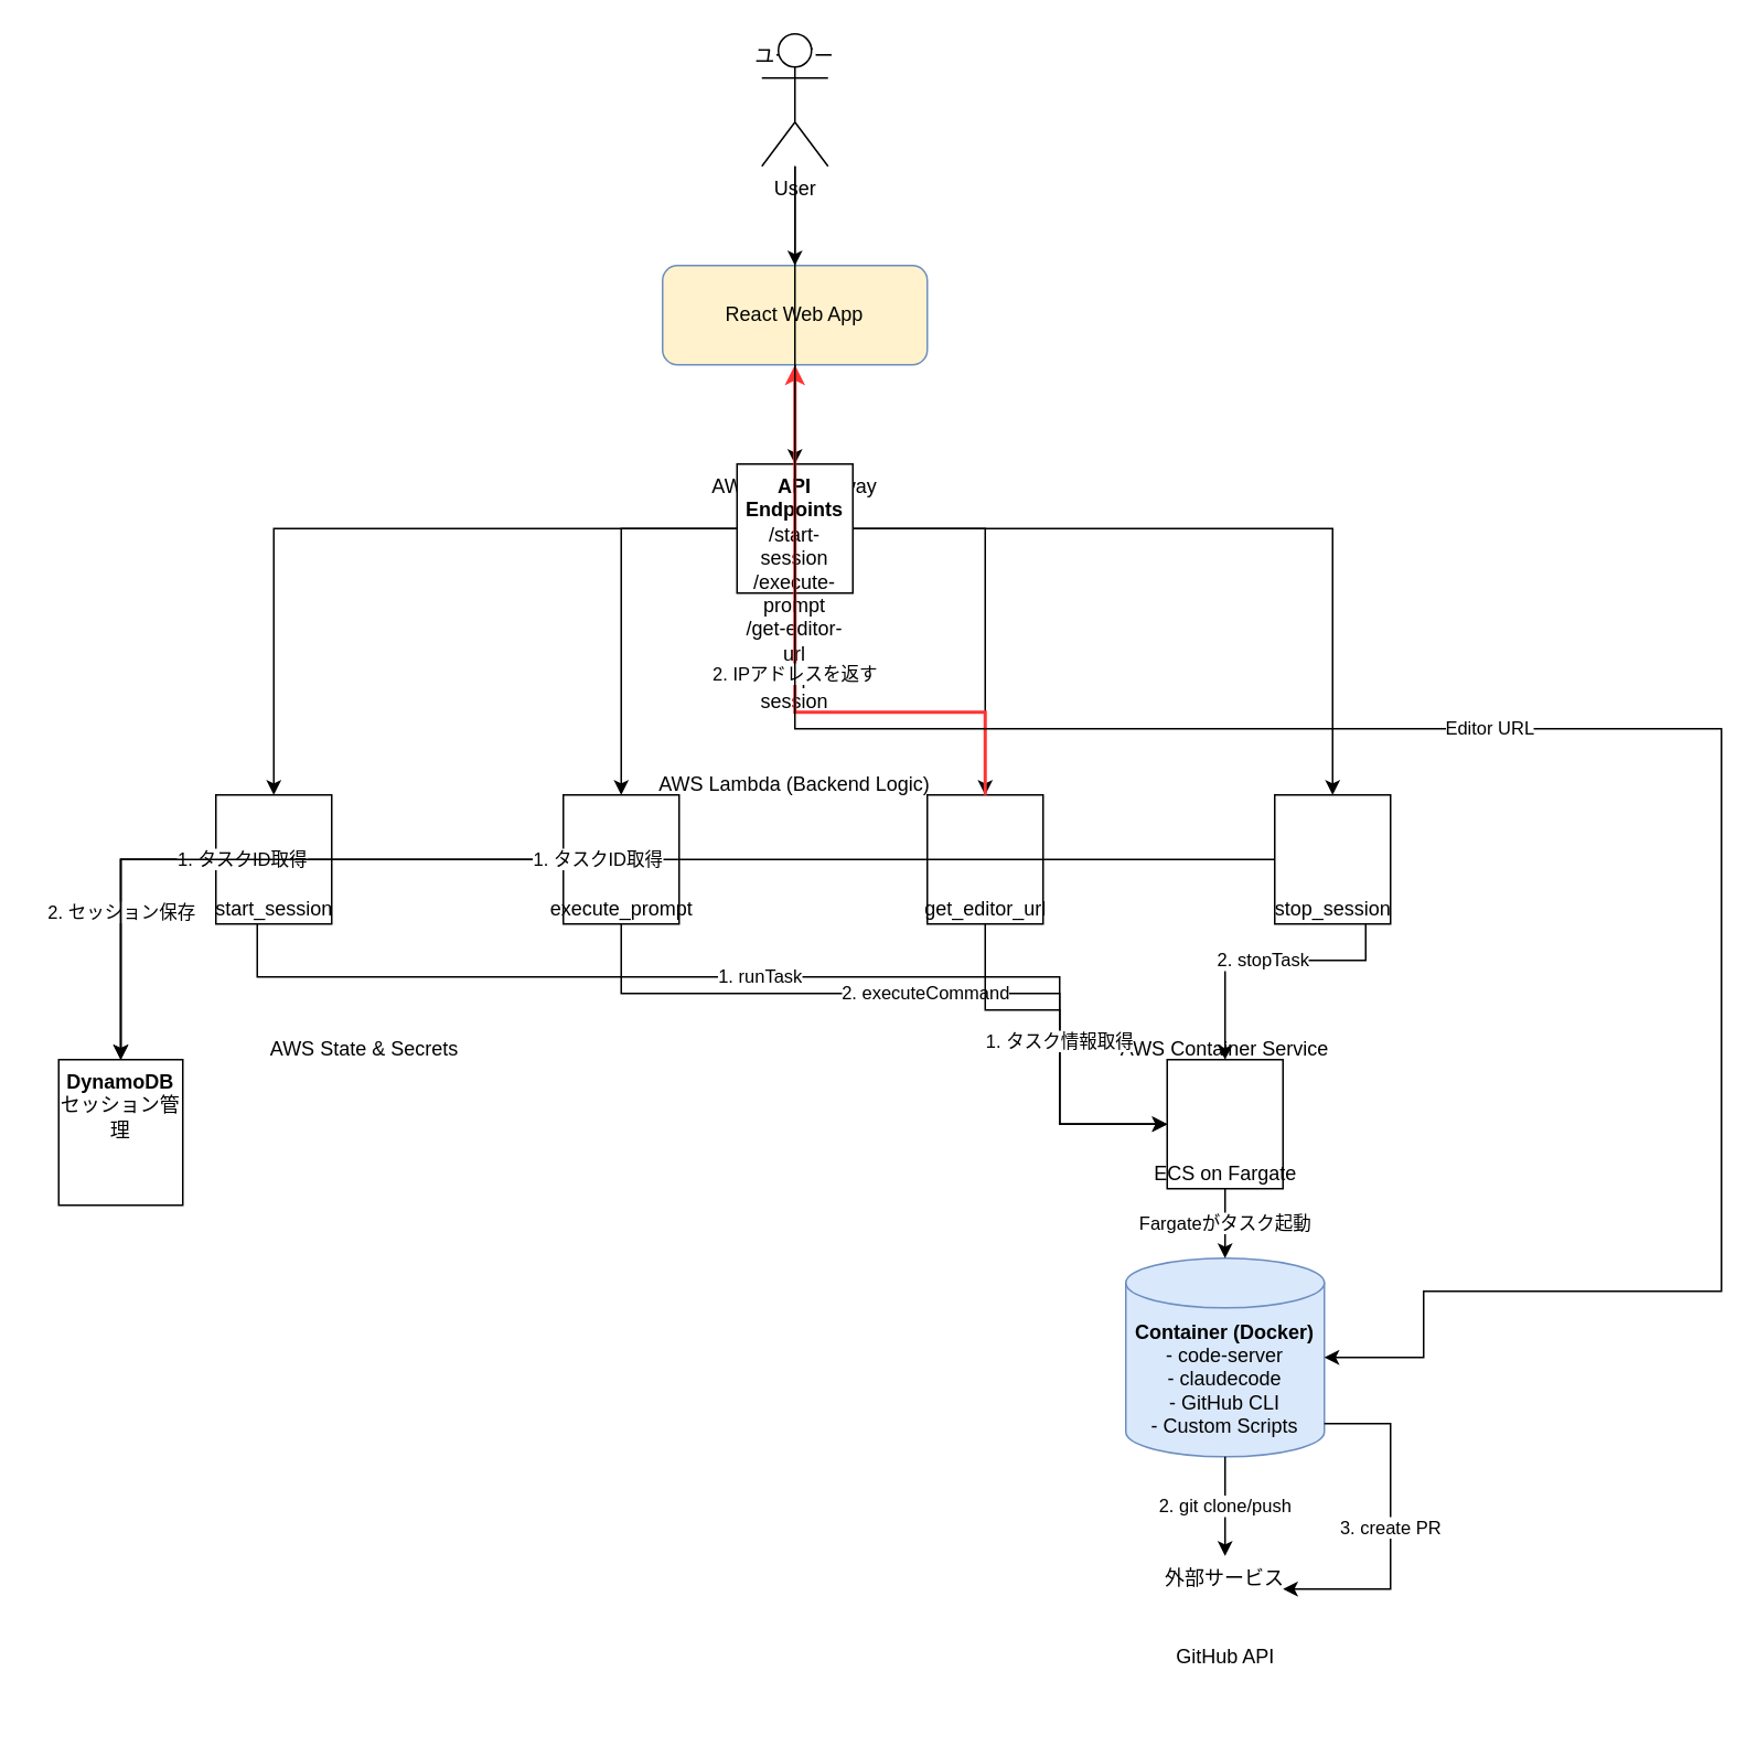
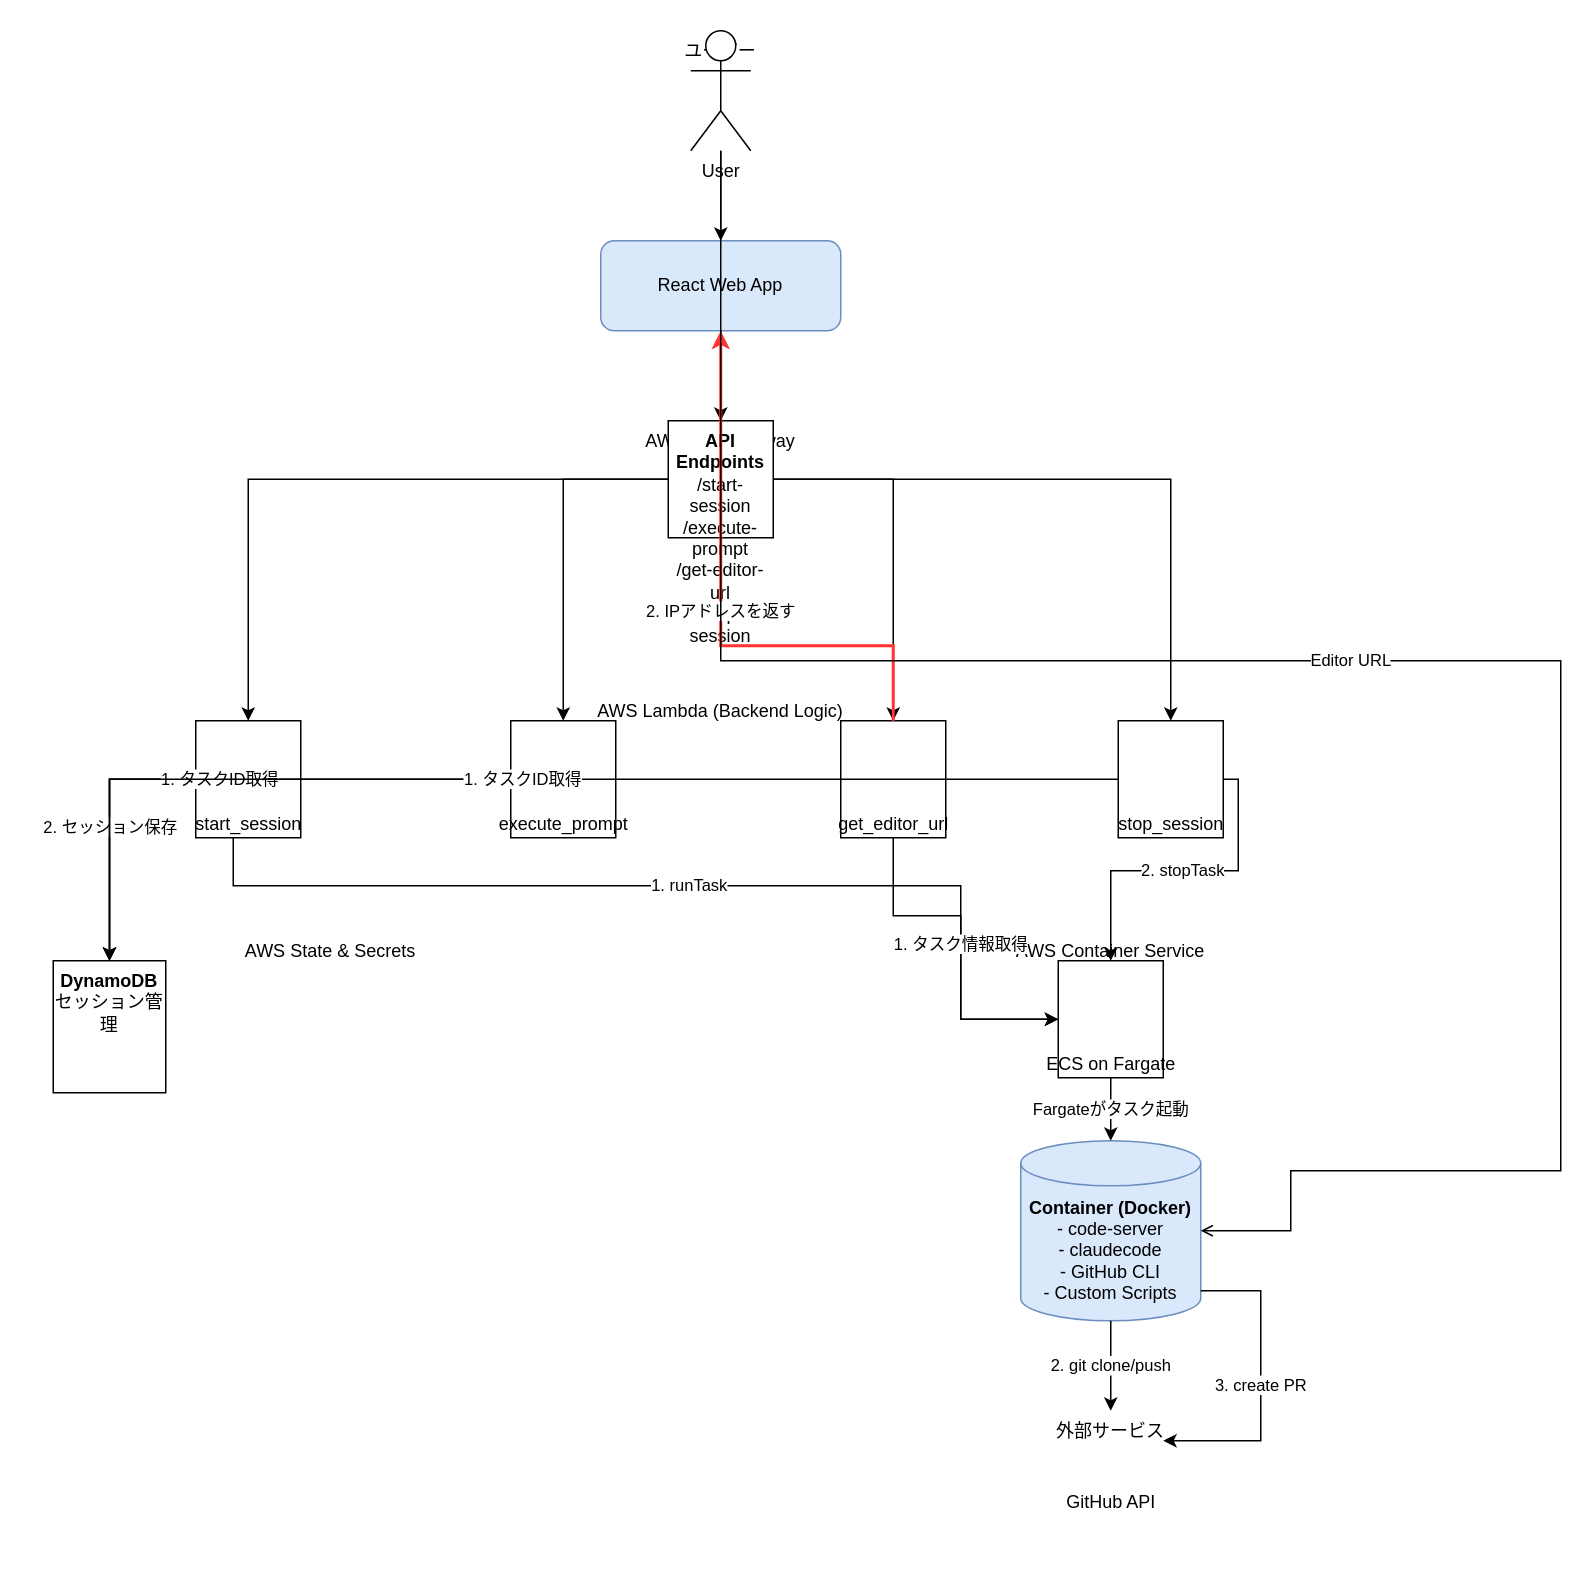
- <mxCell id="5" value="React Web App" style="rounded=1;whiteSpace=wrap;html=1;fillColor=#fff2cc;strokeColor=#6c8ebf;" vertex="1" parent="4"><mxGeometry y="" width="160" height="60" as="geometry" /></mxCell>
+ <mxCell id="5" value="React Web App" style="rounded=1;whiteSpace=wrap;html=1;fillColor=#dae8fc;strokeColor=#6c8ebf;" vertex="1" parent="4"><mxGeometry y="" width="160" height="60" as="geometry" /></mxCell>
- <mxCell id="12" value="stop_session" style="shape=mxgraph.aws25.lambda;html=1;dashed=0;verticalAlign=bottom;align=center;labelPosition=center;verticalLabelPosition=middle;" vertex="1" parent="8"><mxGeometry x="650" y="20" width="70" height="78" as="geometry" /></mxCell>
+ <mxCell id="12" value="stop_session" style="shape=mxgraph.aws25.lambda;html=1;dashed=0;verticalAlign=bottom;align=center;labelPosition=center;verticalLabelPosition=middle;" vertex="1" parent="8"><mxGeometry x="625" y="20" width="70" height="78" as="geometry" /></mxCell>
- <mxCell id="29" value="2. executeCommand" style="edgeStyle=orthogonalEdgeStyle;rounded=0;orthogonalLoop=1;jettySize=auto;html=1;" edge="1" parent="1" source="10" target="16"><mxGeometry relative="1" as="geometry"><Array as="points"><mxPoint x="375" y="600" /><mxPoint x="640" y="600" /></Array></mxGeometry></mxCell>
- <mxCell id="37" value="Editor URL" style="edgeStyle=orthogonalEdgeStyle;rounded=0;orthogonalLoop=1;jettySize=auto;html=1;" edge="1" parent="1" source="3" target="17"><mxGeometry relative="1" as="geometry"><Array as="points"><mxPoint x="480" y="440" /><mxPoint x="1040" y="440" /><mxPoint x="1040" y="780" /><mxPoint x="860" y="780" /></Array></mxGeometry></mxCell>
+ <mxCell id="37" value="Editor URL" style="edgeStyle=orthogonalEdgeStyle;rounded=0;orthogonalLoop=1;jettySize=auto;html=1;endArrow=open;" edge="1" parent="1" source="3" target="17"><mxGeometry relative="1" as="geometry"><Array as="points"><mxPoint x="480" y="440" /><mxPoint x="1040" y="440" /><mxPoint x="1040" y="780" /><mxPoint x="860" y="780" /></Array></mxGeometry></mxCell>
